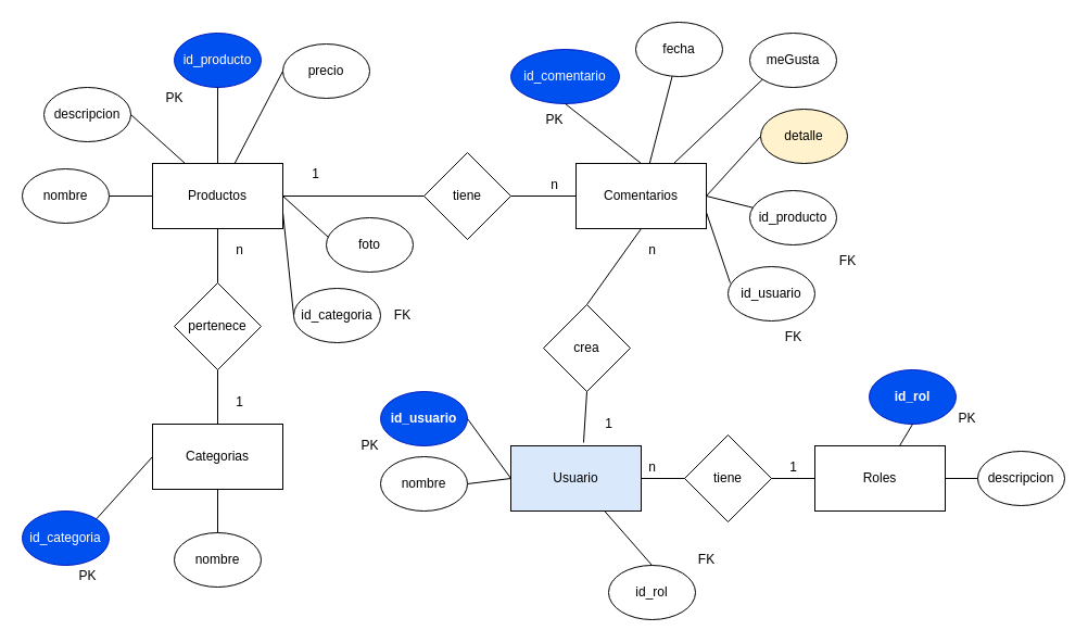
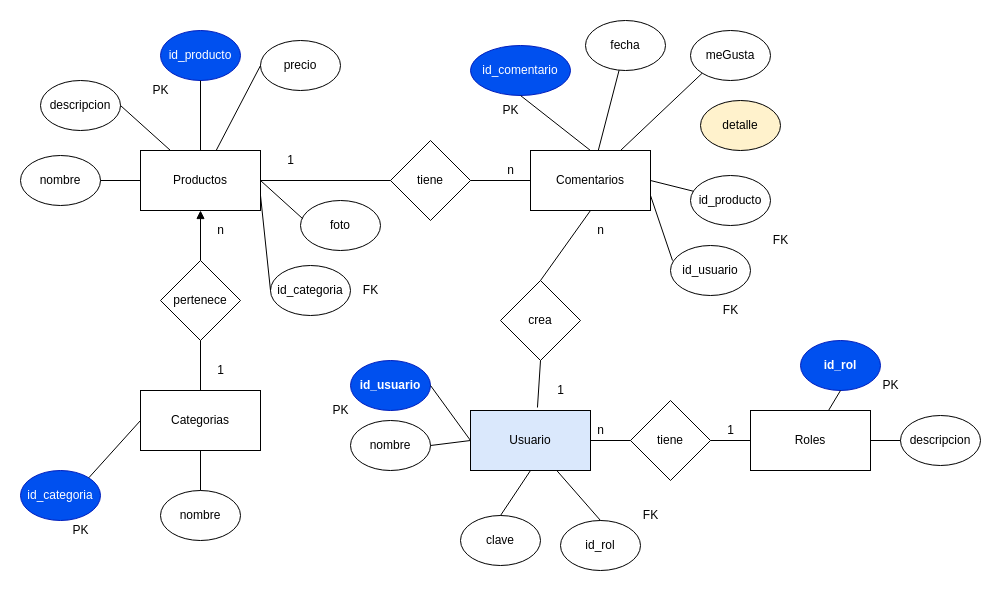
- <mxCell id="57" value="" style="endArrow=none;html=1;entryX=0;entryY=0.5;entryDx=0;entryDy=0;exitX=1;exitY=0.5;exitDx=0;exitDy=0;" parent="1" source="50" target="53" edge="1"><mxGeometry width="50" height="50" relative="1" as="geometry"><mxPoint x="660" y="240" as="sourcePoint" /><mxPoint x="710" y="190" as="targetPoint" /></mxGeometry></mxCell>
- <mxCell id="19" value="" style="endArrow=none;html=1;entryX=0.5;entryY=1;entryDx=0;entryDy=0;exitX=0.5;exitY=0;exitDx=0;exitDy=0;" parent="1" source="14" target="2" edge="1"><mxGeometry width="50" height="50" relative="1" as="geometry"><mxPoint x="330" y="300" as="sourcePoint" /><mxPoint x="380" y="250" as="targetPoint" /></mxGeometry></mxCell>
+ <mxCell id="19" value="" style="endArrow=block;html=1;entryX=0.5;entryY=1;entryDx=0;entryDy=0;exitX=0.5;exitY=0;exitDx=0;exitDy=0;" parent="1" source="14" target="2" edge="1"><mxGeometry width="50" height="50" relative="1" as="geometry"><mxPoint x="330" y="300" as="sourcePoint" /><mxPoint x="380" y="250" as="targetPoint" /></mxGeometry></mxCell>
+ <mxCell id="34" value="" style="endArrow=none;html=1;entryX=0.5;entryY=1;entryDx=0;entryDy=0;exitX=0.5;exitY=0;exitDx=0;exitDy=0;" parent="1" source="31" target="28" edge="1"><mxGeometry width="50" height="50" relative="1" as="geometry"><mxPoint x="550" y="530" as="sourcePoint" /><mxPoint x="600" y="480" as="targetPoint" /></mxGeometry></mxCell>
+ <mxCell id="31" value="clave" style="ellipse;whiteSpace=wrap;html=1;rounded=0;" parent="1" vertex="1"><mxGeometry x="460" y="515" width="80" height="50" as="geometry" /></mxCell>
